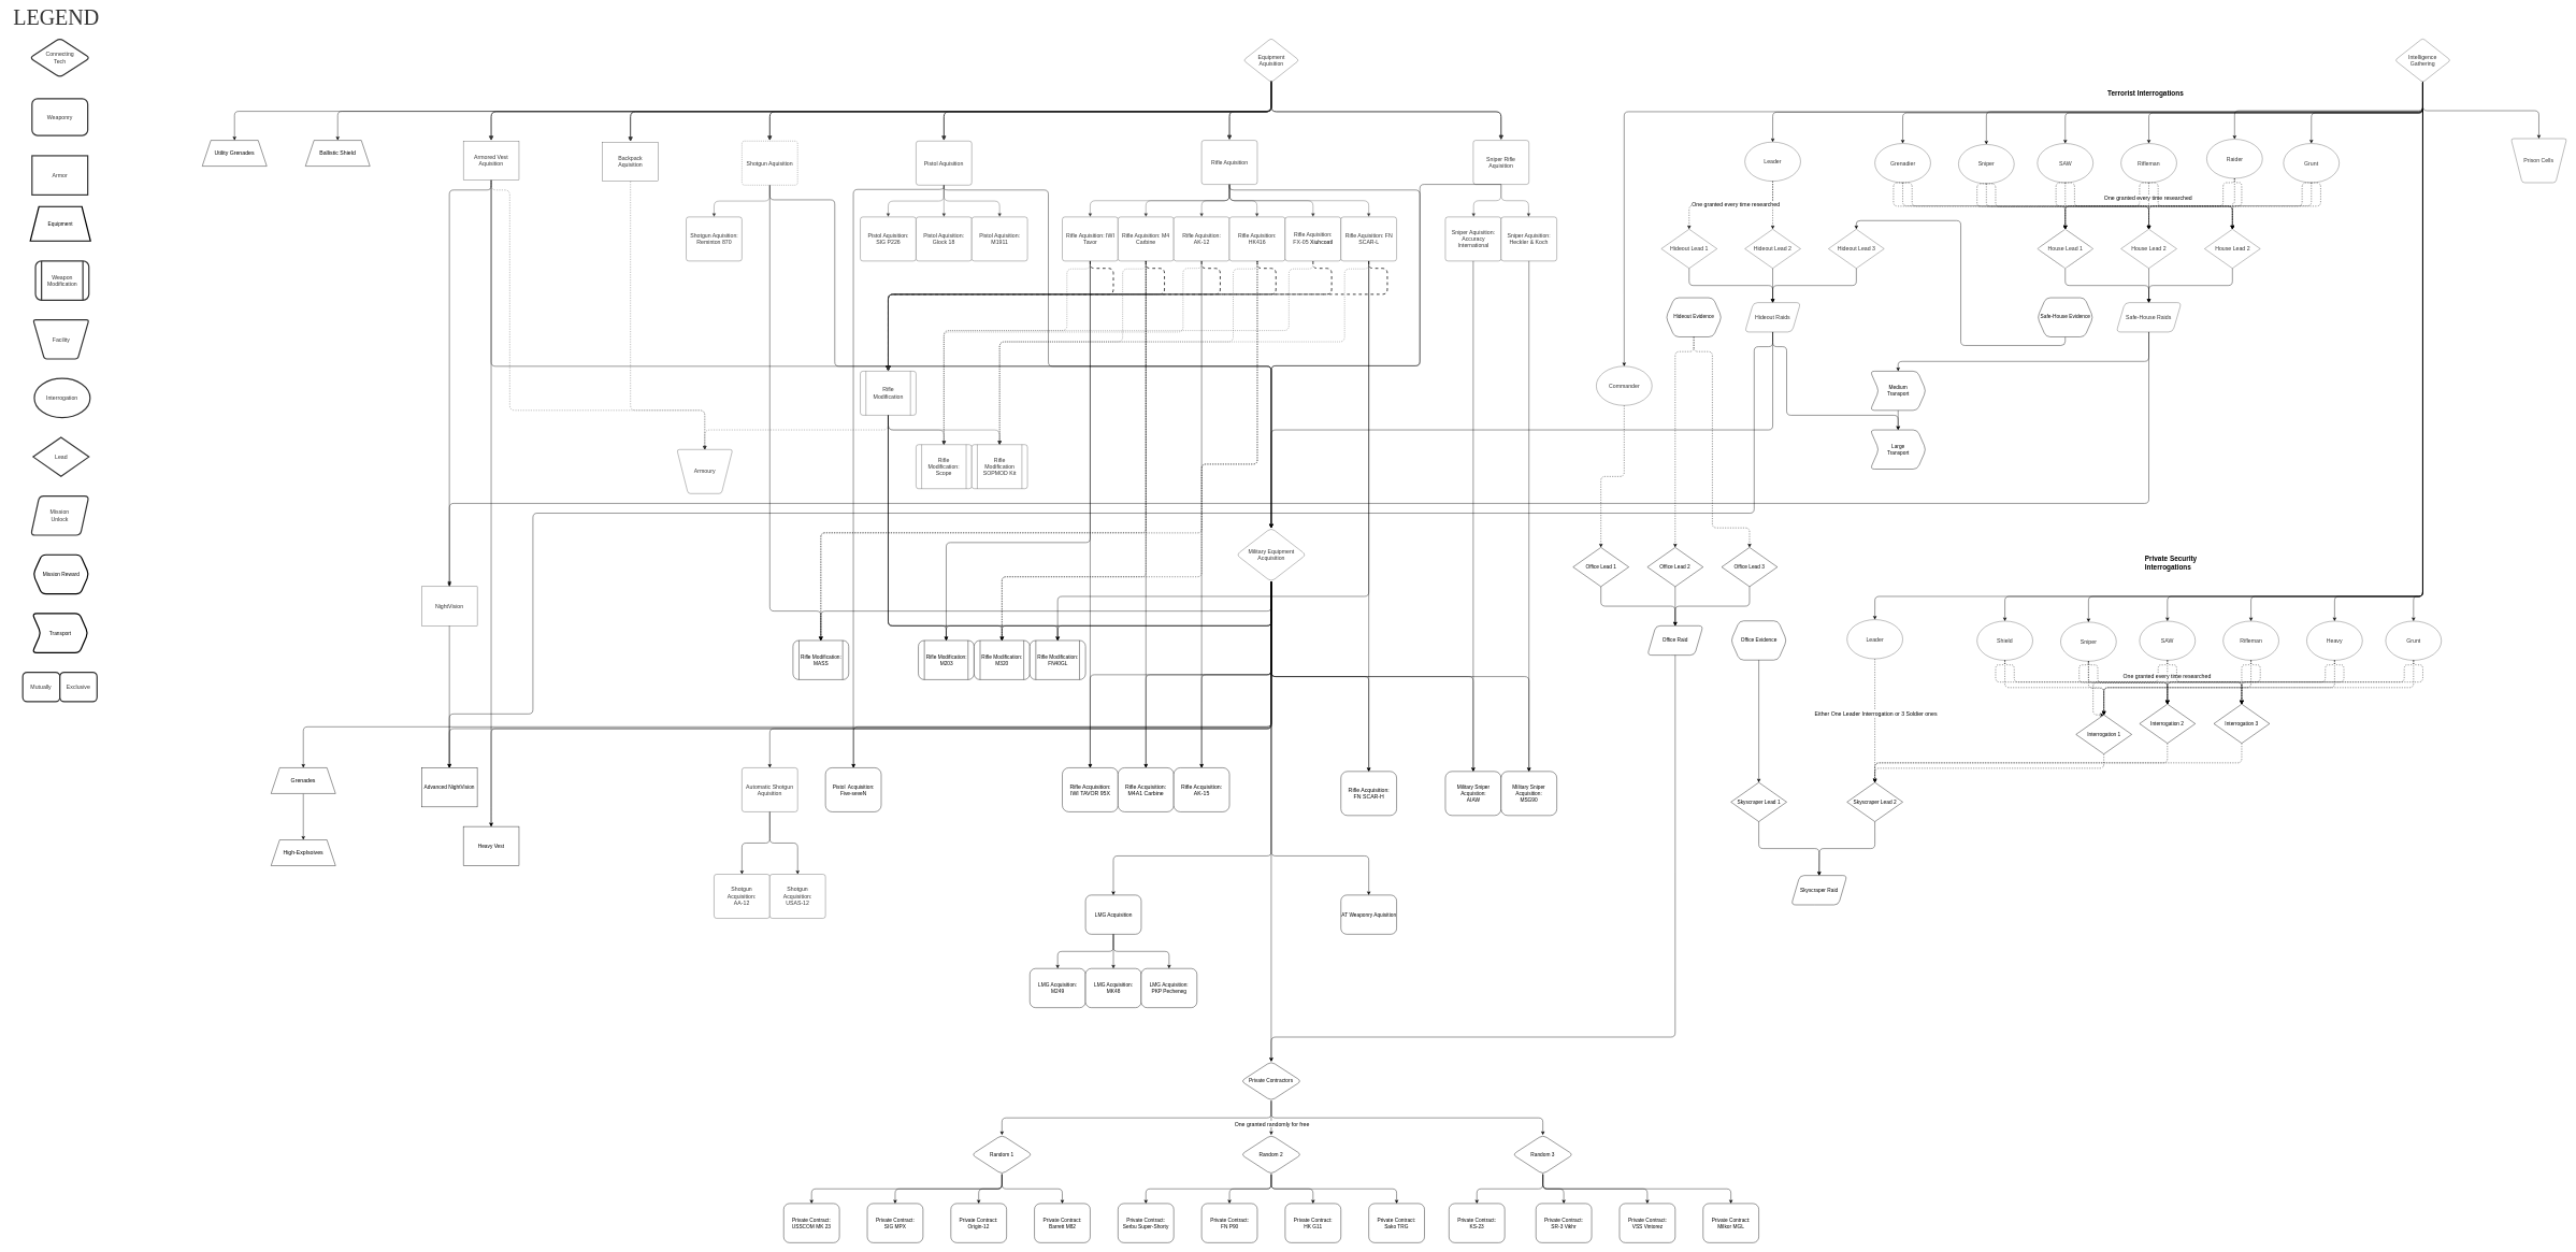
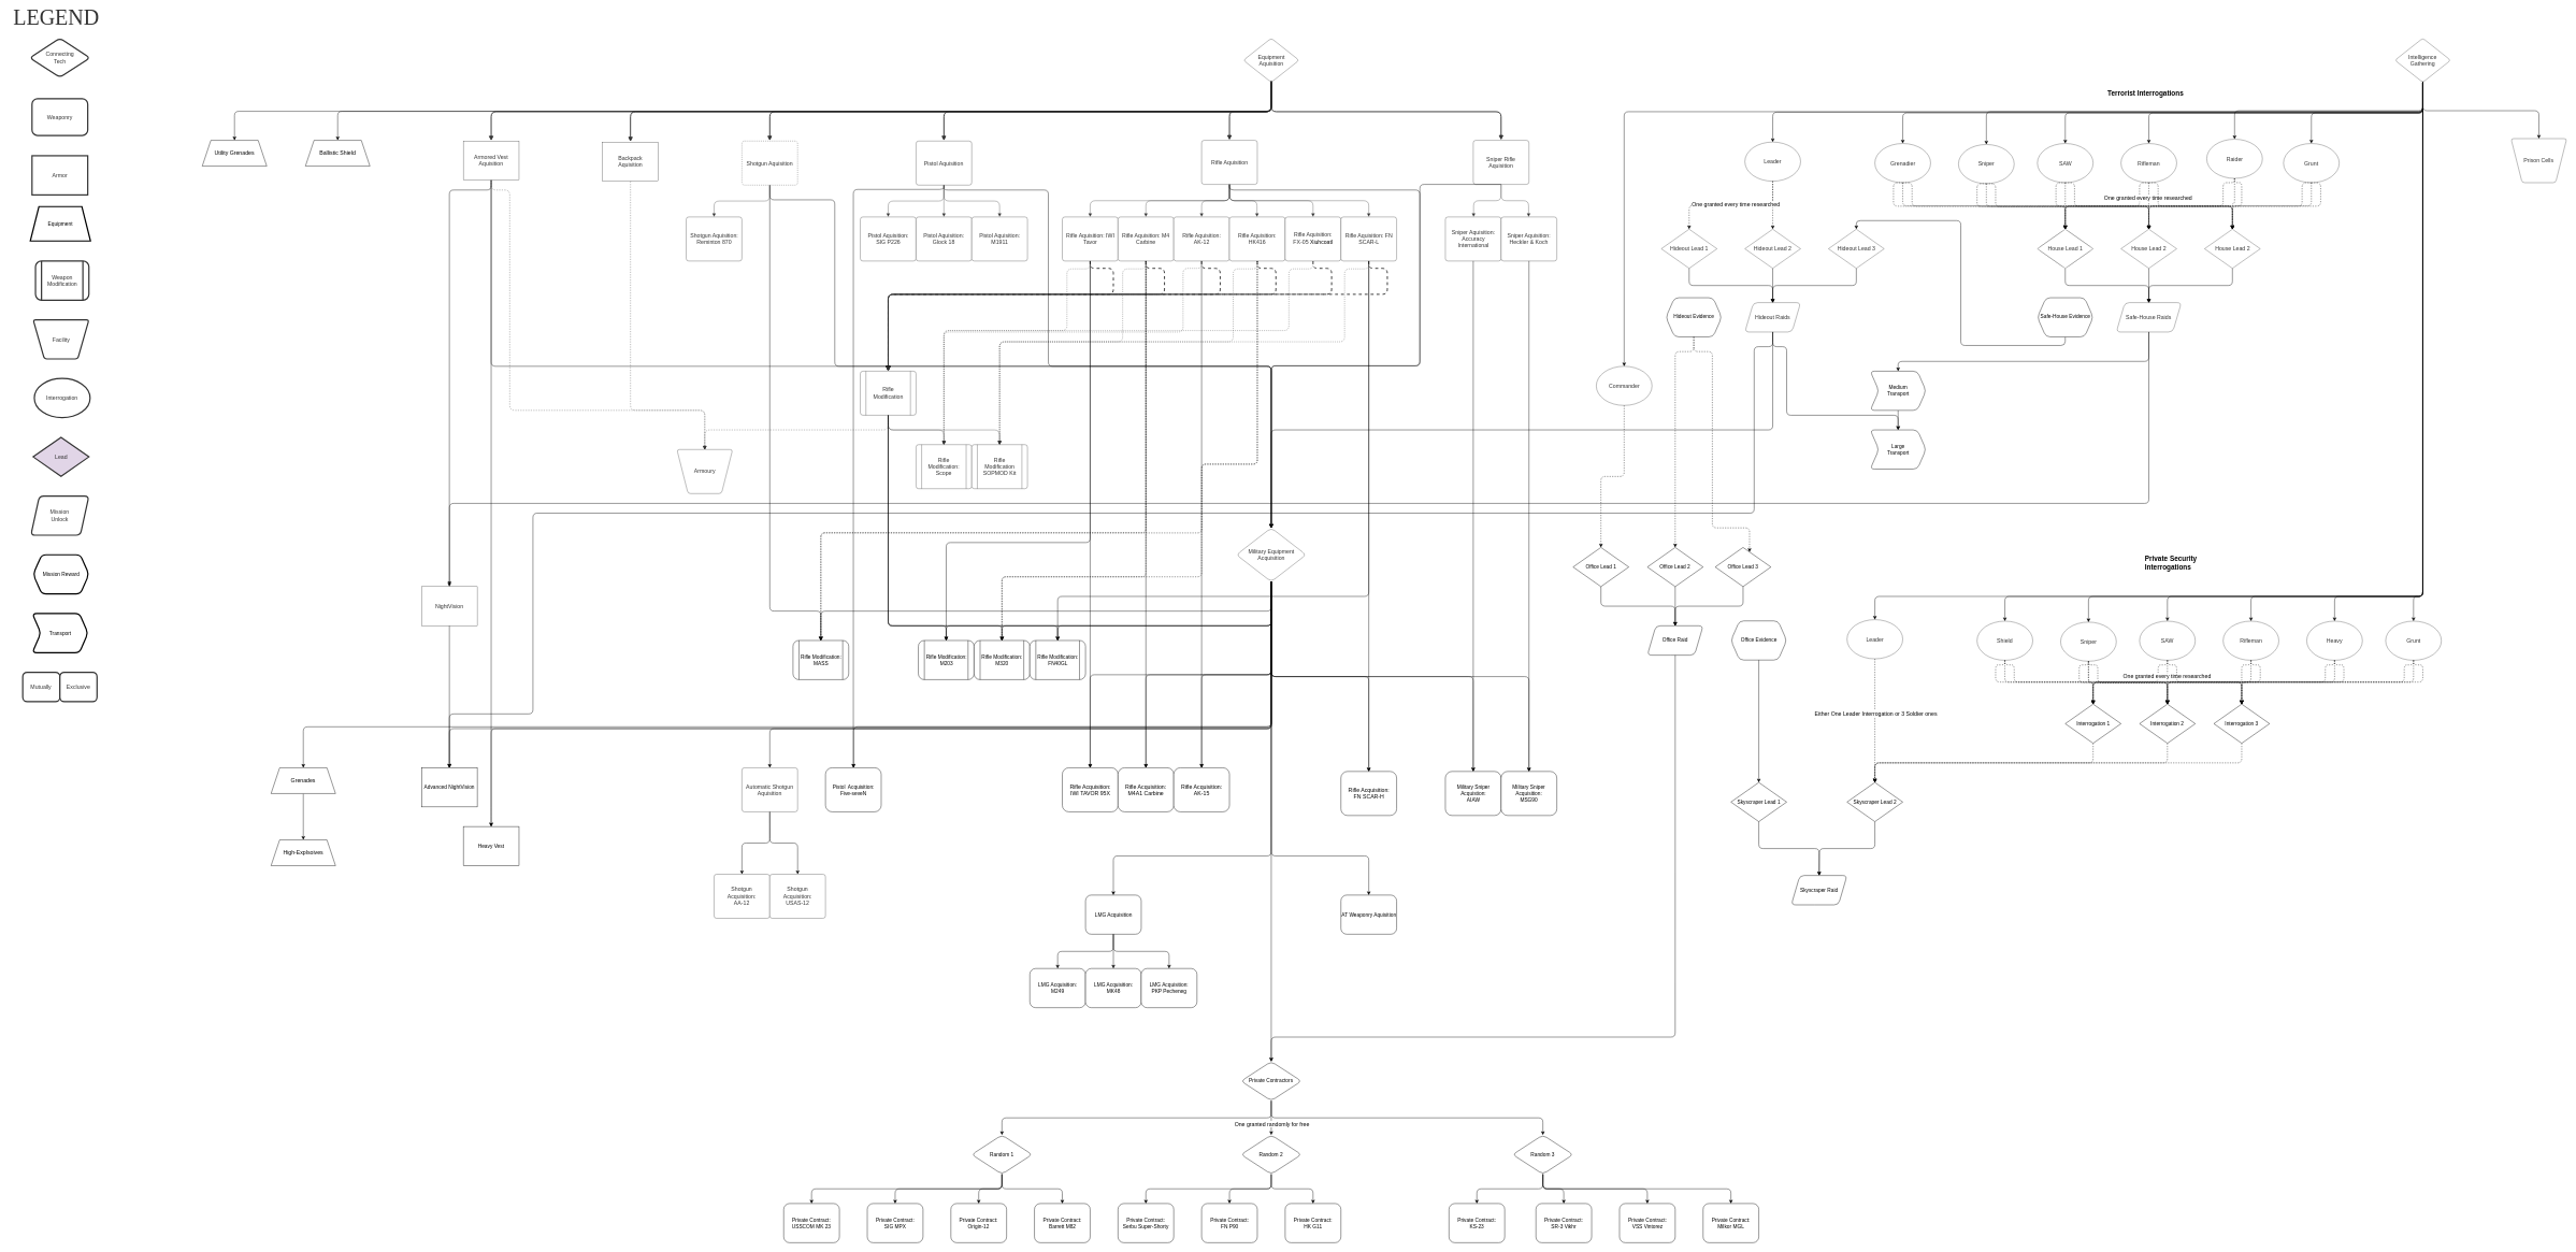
- <mxCell id="305" value="Lead" style="rhombus;whiteSpace=wrap;html=1;rounded=0;strokeColor=#333333;strokeWidth=3;fontSize=13;fontColor=#333333;" parent="1" vertex="1"><mxGeometry x="76.704" y="1016.523" width="129.61" height="91.111" as="geometry" /></mxCell>
+ <mxCell id="305" value="Lead" style="rhombus;whiteSpace=wrap;html=1;rounded=0;strokeColor=#333333;strokeWidth=3;fontSize=13;fontColor=#333333;fillColor=#e1d5e7;" parent="1" vertex="1"><mxGeometry x="76.704" y="1016.523" width="129.61" height="91.111" as="geometry" /></mxCell>
- <mxCell id="149" value="Office Lead 3" style="rhombus;whiteSpace=wrap;html=1;rounded=0;strokeWidth=1;" parent="2" vertex="1"><mxGeometry x="3294.251" y="1252.778" width="129.61" height="91.111" as="geometry" /></mxCell>
+ <mxCell id="149" value="Office Lead 3" style="rhombus;whiteSpace=wrap;html=1;rounded=0;strokeWidth=1;" parent="2" vertex="1"><mxGeometry x="3279.251" y="1252.778" width="129.61" height="91.111" as="geometry" /></mxCell>
- <mxCell id="177" value="Interrogation 1" style="rhombus;whiteSpace=wrap;html=1;rounded=0;strokeWidth=1;" parent="2" vertex="1"><mxGeometry x="4118.511" y="1642.222" width="129.61" height="91.111" as="geometry" /></mxCell>
+ <mxCell id="177" value="Interrogation 1" style="rhombus;whiteSpace=wrap;html=1;rounded=0;strokeWidth=1;" parent="2" vertex="1"><mxGeometry x="4093.511" y="1617.222" width="129.61" height="91.111" as="geometry" /></mxCell>
- <mxCell id="288" style="edgeStyle=orthogonalEdgeStyle;rounded=1;orthogonalLoop=1;jettySize=auto;html=1;exitX=0.5;exitY=1;exitDx=0;exitDy=0;" parent="2" source="246" target="264" edge="1"><mxGeometry relative="1" as="geometry" /></mxCell>
- <mxCell id="264" value="&lt;div&gt;Private Contract:&lt;/div&gt;&lt;div&gt;Sako TRG&lt;br&gt;&lt;/div&gt;" style="rounded=1;whiteSpace=wrap;html=1;strokeWidth=1;" parent="2" vertex="1"><mxGeometry x="2473.388" y="2778.889" width="129.61" height="91.111" as="geometry" /></mxCell>
